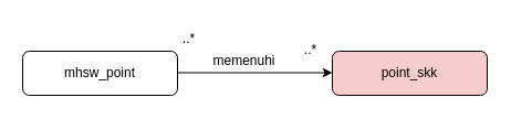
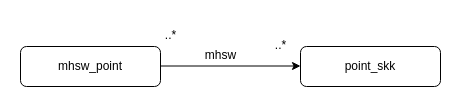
- <mxCell id="5" value="memenuhi" style="text;html=1;align=center;verticalAlign=middle;resizable=0;points=[];autosize=1;strokeColor=none;fillColor=none;" vertex="1" parent="1"><mxGeometry x="180" y="40" width="80" height="30" as="geometry" /></mxCell>
+ <mxCell id="5" value="mhsw" style="text;html=1;align=center;verticalAlign=middle;resizable=0;points=[];autosize=1;strokeColor=none;fillColor=none;" vertex="1" parent="1"><mxGeometry x="180" y="40" width="80" height="30" as="geometry" /></mxCell>
- <mxCell id="4" value="point_skk" style="rounded=1;whiteSpace=wrap;html=1;fillColor=#f8cecc;" vertex="1" parent="1"><mxGeometry x="300" y="46" width="140" height="40" as="geometry" /></mxCell>
+ <mxCell id="4" value="point_skk" style="rounded=1;whiteSpace=wrap;html=1;" vertex="1" parent="1"><mxGeometry x="300" y="46" width="140" height="40" as="geometry" /></mxCell>
